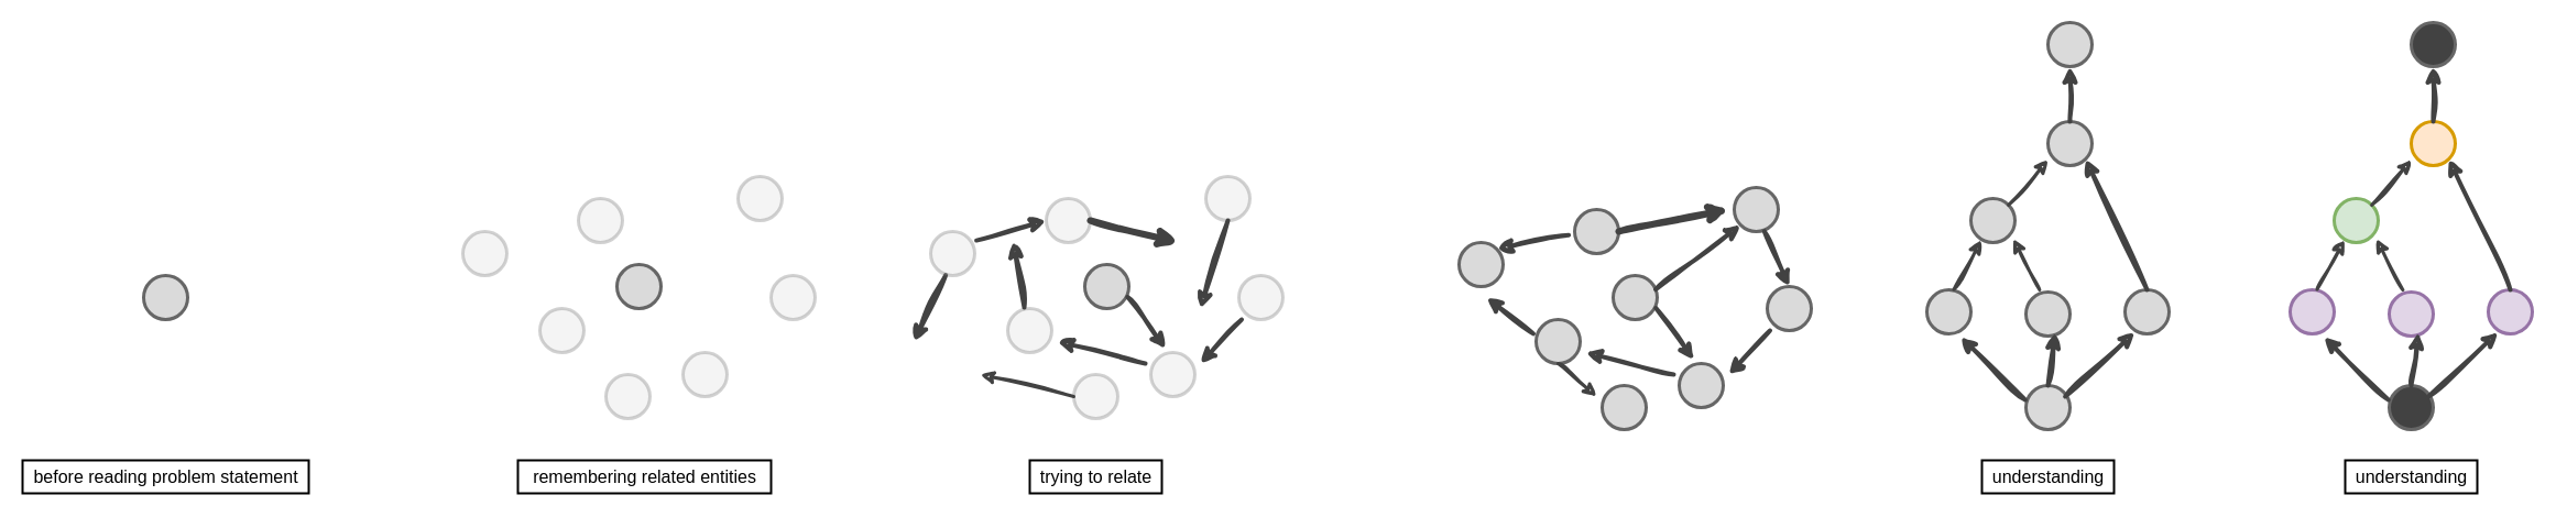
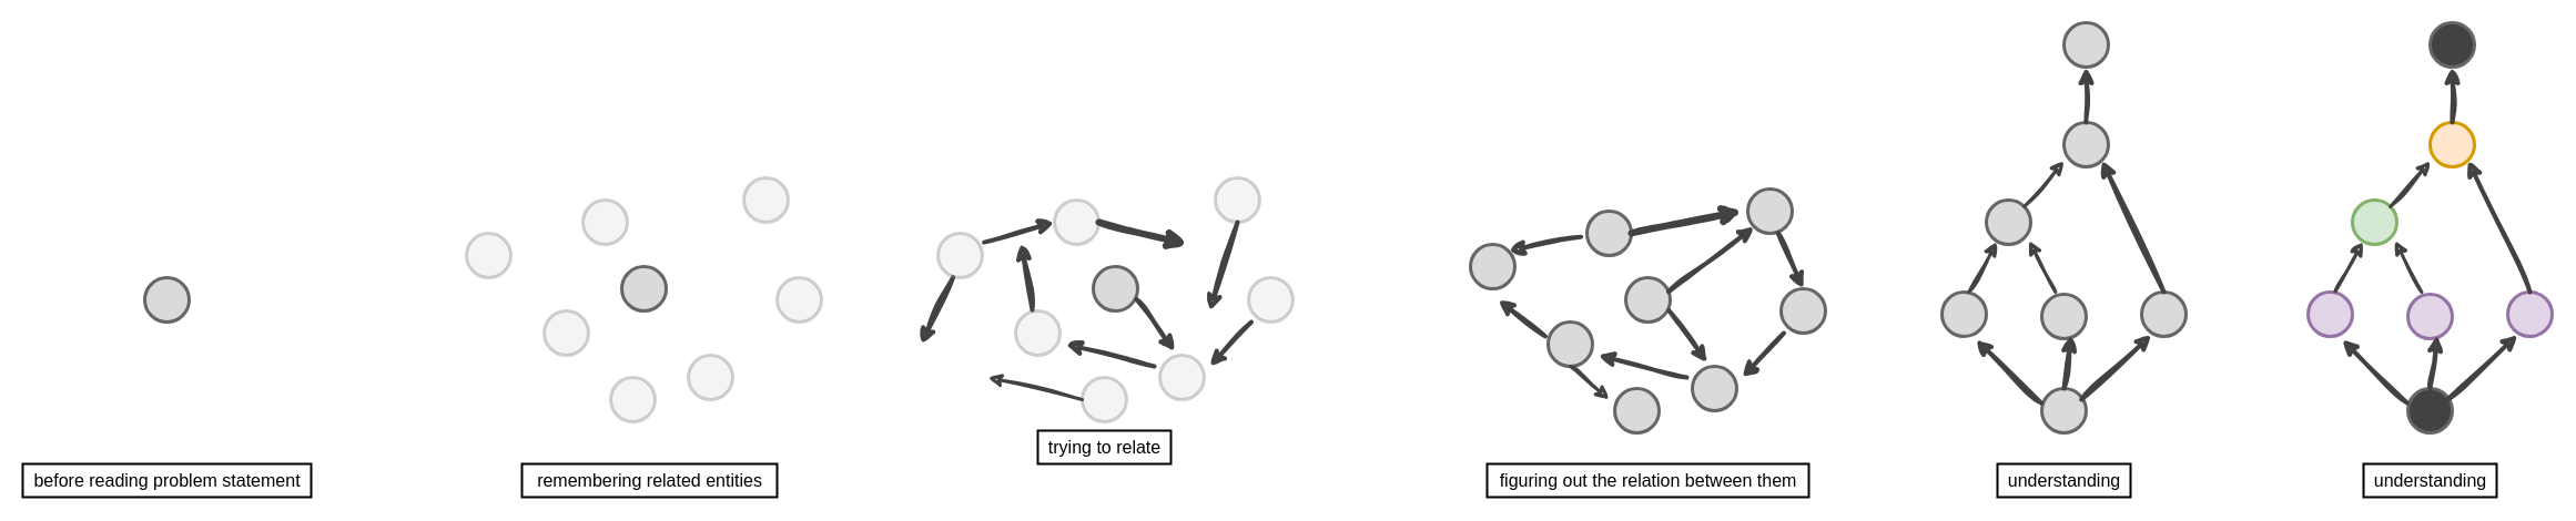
- <mxCell id="62" value="trying to relate" style="text;html=1;align=center;verticalAlign=middle;resizable=0;points=[];autosize=1;fillColor=default;strokeColor=default;fontSize=16;strokeWidth=2;" vertex="1" parent="1"><mxGeometry x="935" y="418" width="120" height="30" as="geometry" /></mxCell>
+ <mxCell id="62" value="trying to relate" style="text;html=1;align=center;verticalAlign=middle;resizable=0;points=[];autosize=1;fillColor=default;strokeColor=default;fontSize=16;strokeWidth=2;" vertex="1" parent="1"><mxGeometry x="935" y="388" width="120" height="30" as="geometry" /></mxCell>
+ <mxCell id="63" value="figuring out the relation between them" style="text;html=1;align=center;verticalAlign=middle;resizable=0;points=[];autosize=1;fillColor=default;strokeColor=default;fontSize=16;strokeWidth=2;" vertex="1" parent="1"><mxGeometry x="1340" y="418" width="290" height="30" as="geometry" /></mxCell>
